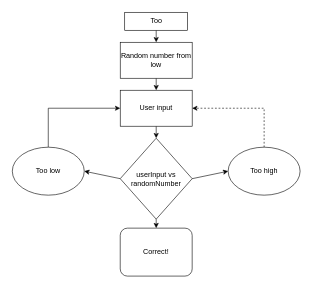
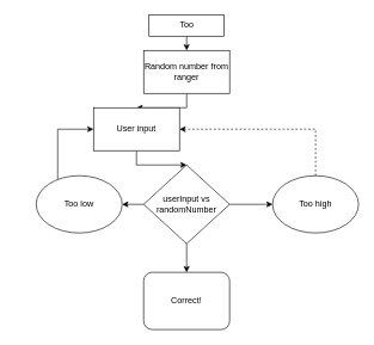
- <mxCell id="5" value="Random number from low" style="rounded=0;whiteSpace=wrap;html=1;" vertex="1" parent="1"><mxGeometry x="200" y="70" width="120" height="60" as="geometry" /></mxCell>
+ <mxCell id="5" value="Random number from ranger" style="rounded=0;whiteSpace=wrap;html=1;" vertex="1" parent="1"><mxGeometry x="200" y="70" width="120" height="60" as="geometry" /></mxCell>
- <mxCell id="7" value="User input" style="rounded=0;whiteSpace=wrap;html=1;" vertex="1" parent="1"><mxGeometry x="200" y="150" width="120" height="60" as="geometry" /></mxCell>
+ <mxCell id="7" value="User input" style="rounded=0;whiteSpace=wrap;html=1;" vertex="1" parent="1"><mxGeometry x="130" y="150" width="120" height="60" as="geometry" /></mxCell>
- <mxCell id="10" value="Too low" style="ellipse;whiteSpace=wrap;html=1;" vertex="1" parent="1"><mxGeometry x="20" y="245" width="120" height="80" as="geometry" /></mxCell>
+ <mxCell id="10" value="Too low" style="ellipse;whiteSpace=wrap;html=1;" vertex="1" parent="1"><mxGeometry x="50" y="245" width="120" height="80" as="geometry" /></mxCell>
- <mxCell id="8" value="userInput vs randomNumber" style="rhombus;whiteSpace=wrap;html=1;" vertex="1" parent="1"><mxGeometry x="200" y="230" width="120" height="135" as="geometry" /></mxCell>
+ <mxCell id="8" value="userInput vs randomNumber" style="rhombus;whiteSpace=wrap;html=1;" vertex="1" parent="1"><mxGeometry x="200" y="230" width="120" height="110" as="geometry" /></mxCell>
